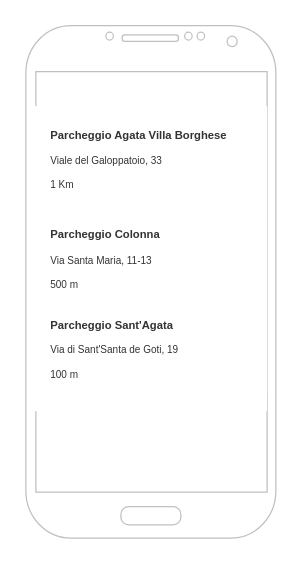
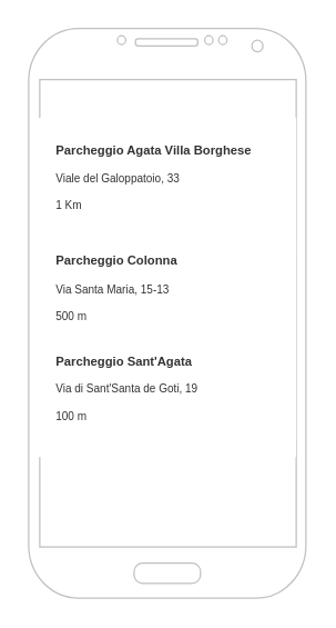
- <mxCell id="5" value="&lt;b style=&quot;font-size: 9px&quot;&gt;Parcheggio Colonna&lt;br&gt;&lt;br&gt;&lt;/b&gt;Via Santa Maria, 11-13&lt;br&gt;&lt;br&gt;500 m" style="strokeColor=inherit;fillColor=inherit;gradientColor=inherit;strokeWidth=1;html=1;shadow=0;dashed=0;shape=mxgraph.android.rrect;rSize=0;align=left;spacingLeft=10;fontSize=8;fontColor=#333333;" vertex="1" parent="3"><mxGeometry y="87.298" width="185" height="69.845" as="geometry" /></mxCell>
+ <mxCell id="5" value="&lt;b style=&quot;font-size: 9px&quot;&gt;Parcheggio Colonna&lt;br&gt;&lt;br&gt;&lt;/b&gt;Via Santa Maria, 15-13&lt;br&gt;&lt;br&gt;500 m" style="strokeColor=inherit;fillColor=inherit;gradientColor=inherit;strokeWidth=1;html=1;shadow=0;dashed=0;shape=mxgraph.android.rrect;rSize=0;align=left;spacingLeft=10;fontSize=8;fontColor=#333333;" vertex="1" parent="3"><mxGeometry y="87.298" width="185" height="69.845" as="geometry" /></mxCell>
